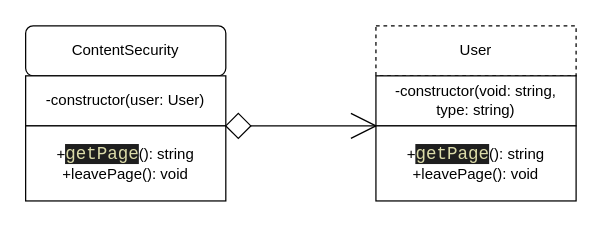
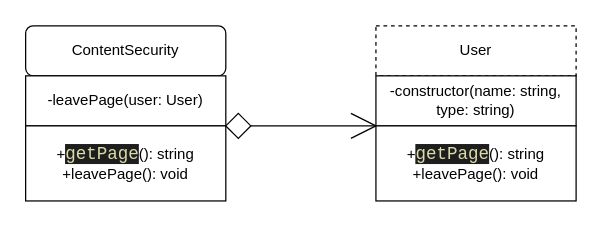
- <mxCell id="4" value="-constructor(user: User)" style="rounded=0;whiteSpace=wrap;html=1;" parent="1" vertex="1"><mxGeometry x="20" y="60" width="160" height="40" as="geometry" /></mxCell>
+ <mxCell id="4" value="-leavePage(user: User)" style="rounded=0;whiteSpace=wrap;html=1;" parent="1" vertex="1"><mxGeometry x="20" y="60" width="160" height="40" as="geometry" /></mxCell>
- <mxCell id="5" value="-constructor(void: string, type: string)" style="rounded=0;whiteSpace=wrap;html=1;" parent="1" vertex="1"><mxGeometry x="300" y="60" width="160" height="40" as="geometry" /></mxCell>
+ <mxCell id="5" value="-constructor(name: string, type: string)" style="rounded=0;whiteSpace=wrap;html=1;" parent="1" vertex="1"><mxGeometry x="300" y="60" width="160" height="40" as="geometry" /></mxCell>
